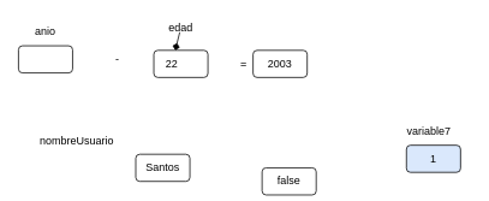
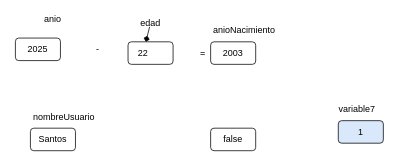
- <mxCell id="9" value="anio" style="text;html=1;align=center;verticalAlign=middle;whiteSpace=wrap;rounded=0;" vertex="1" parent="1"><mxGeometry x="20" y="20" width="60" height="30" as="geometry" /></mxCell>
+ <mxCell id="9" value="anio" style="text;html=1;align=center;verticalAlign=middle;whiteSpace=wrap;rounded=0;" vertex="1" parent="1"><mxGeometry x="40" y="10" width="60" height="30" as="geometry" /></mxCell>
+ <mxCell id="11" value="anioNacimiento" style="text;html=1;align=center;verticalAlign=middle;whiteSpace=wrap;rounded=0;" vertex="1" parent="1"><mxGeometry x="280" y="25" width="90" height="30" as="geometry" /></mxCell>
+ <mxCell id="10" value="2025" style="text;html=1;align=center;verticalAlign=middle;whiteSpace=wrap;rounded=0;" vertex="1" parent="1"><mxGeometry x="20" y="50" width="60" height="30" as="geometry" /></mxCell>
- <mxCell id="14" value="Santos" style="rounded=1;whiteSpace=wrap;html=1;" vertex="1" parent="1"><mxGeometry x="150" y="170" width="60" height="30" as="geometry" /></mxCell>
+ <mxCell id="14" value="Santos" style="rounded=1;whiteSpace=wrap;html=1;" vertex="1" parent="1"><mxGeometry x="40" y="170" width="60" height="30" as="geometry" /></mxCell>
- <mxCell id="15" value="false" style="rounded=1;whiteSpace=wrap;html=1;" vertex="1" parent="1"><mxGeometry x="290" y="185" width="60" height="30" as="geometry" /></mxCell>
+ <mxCell id="15" value="false" style="rounded=1;whiteSpace=wrap;html=1;" vertex="1" parent="1"><mxGeometry x="280" y="170" width="60" height="30" as="geometry" /></mxCell>
